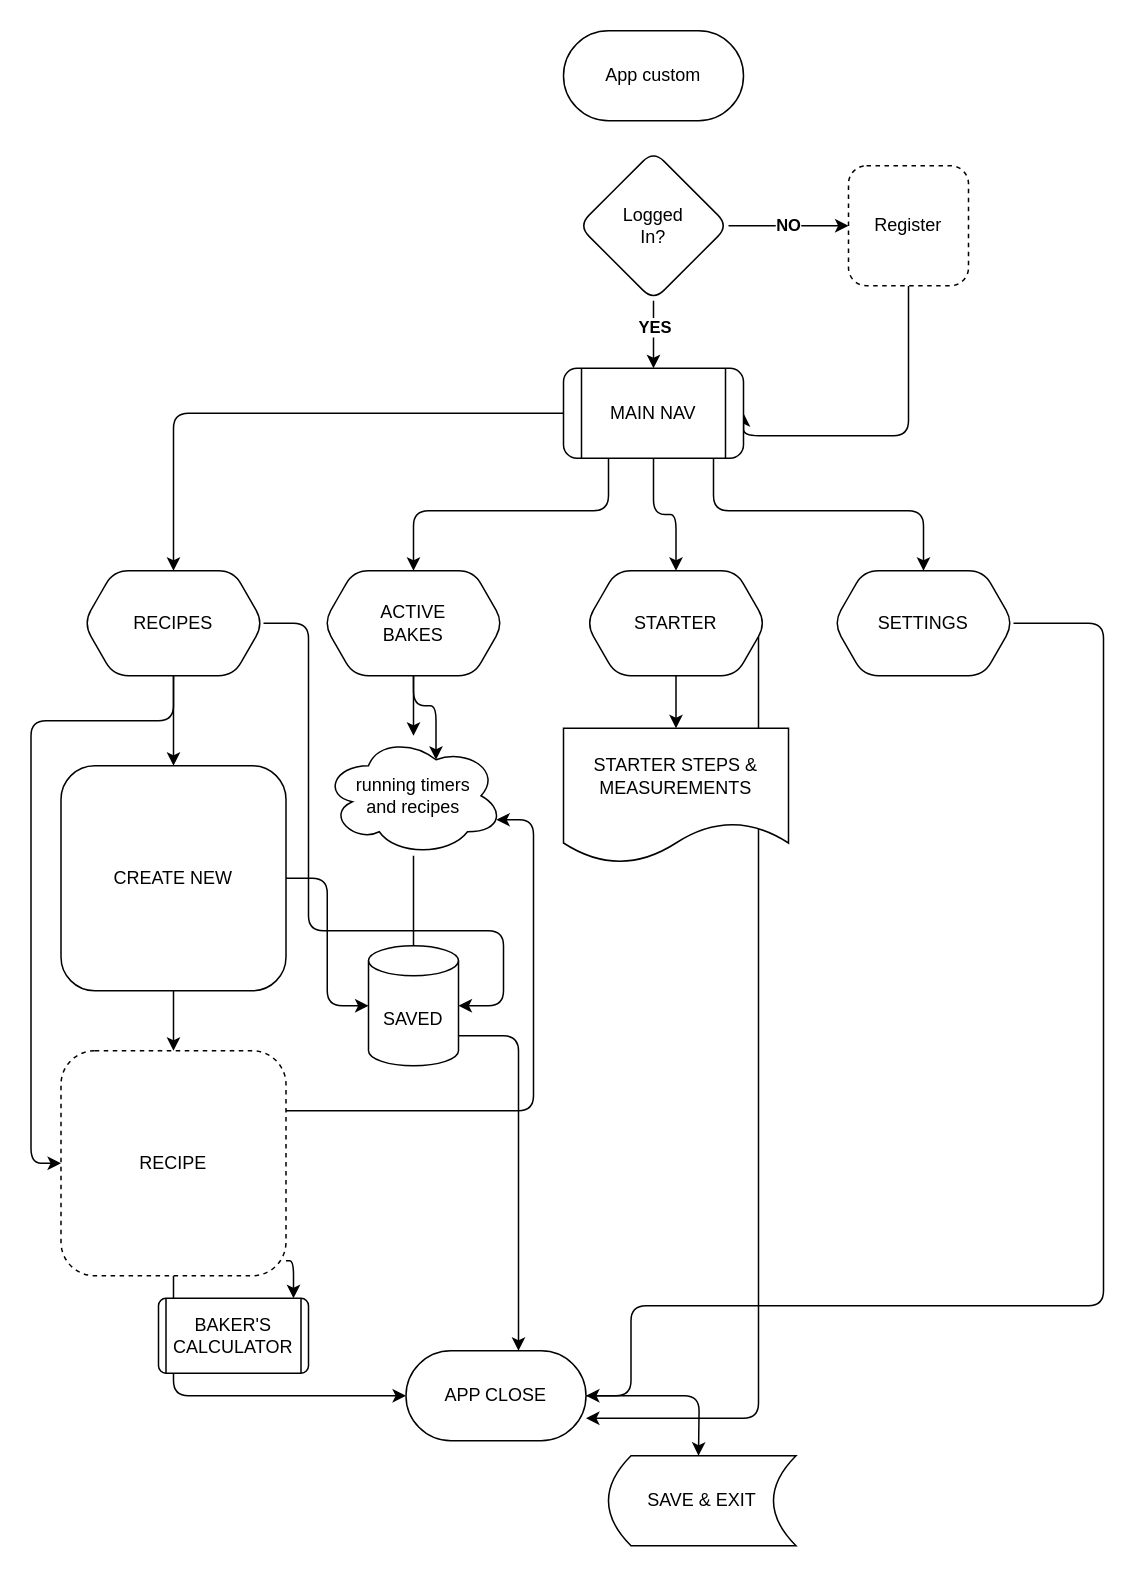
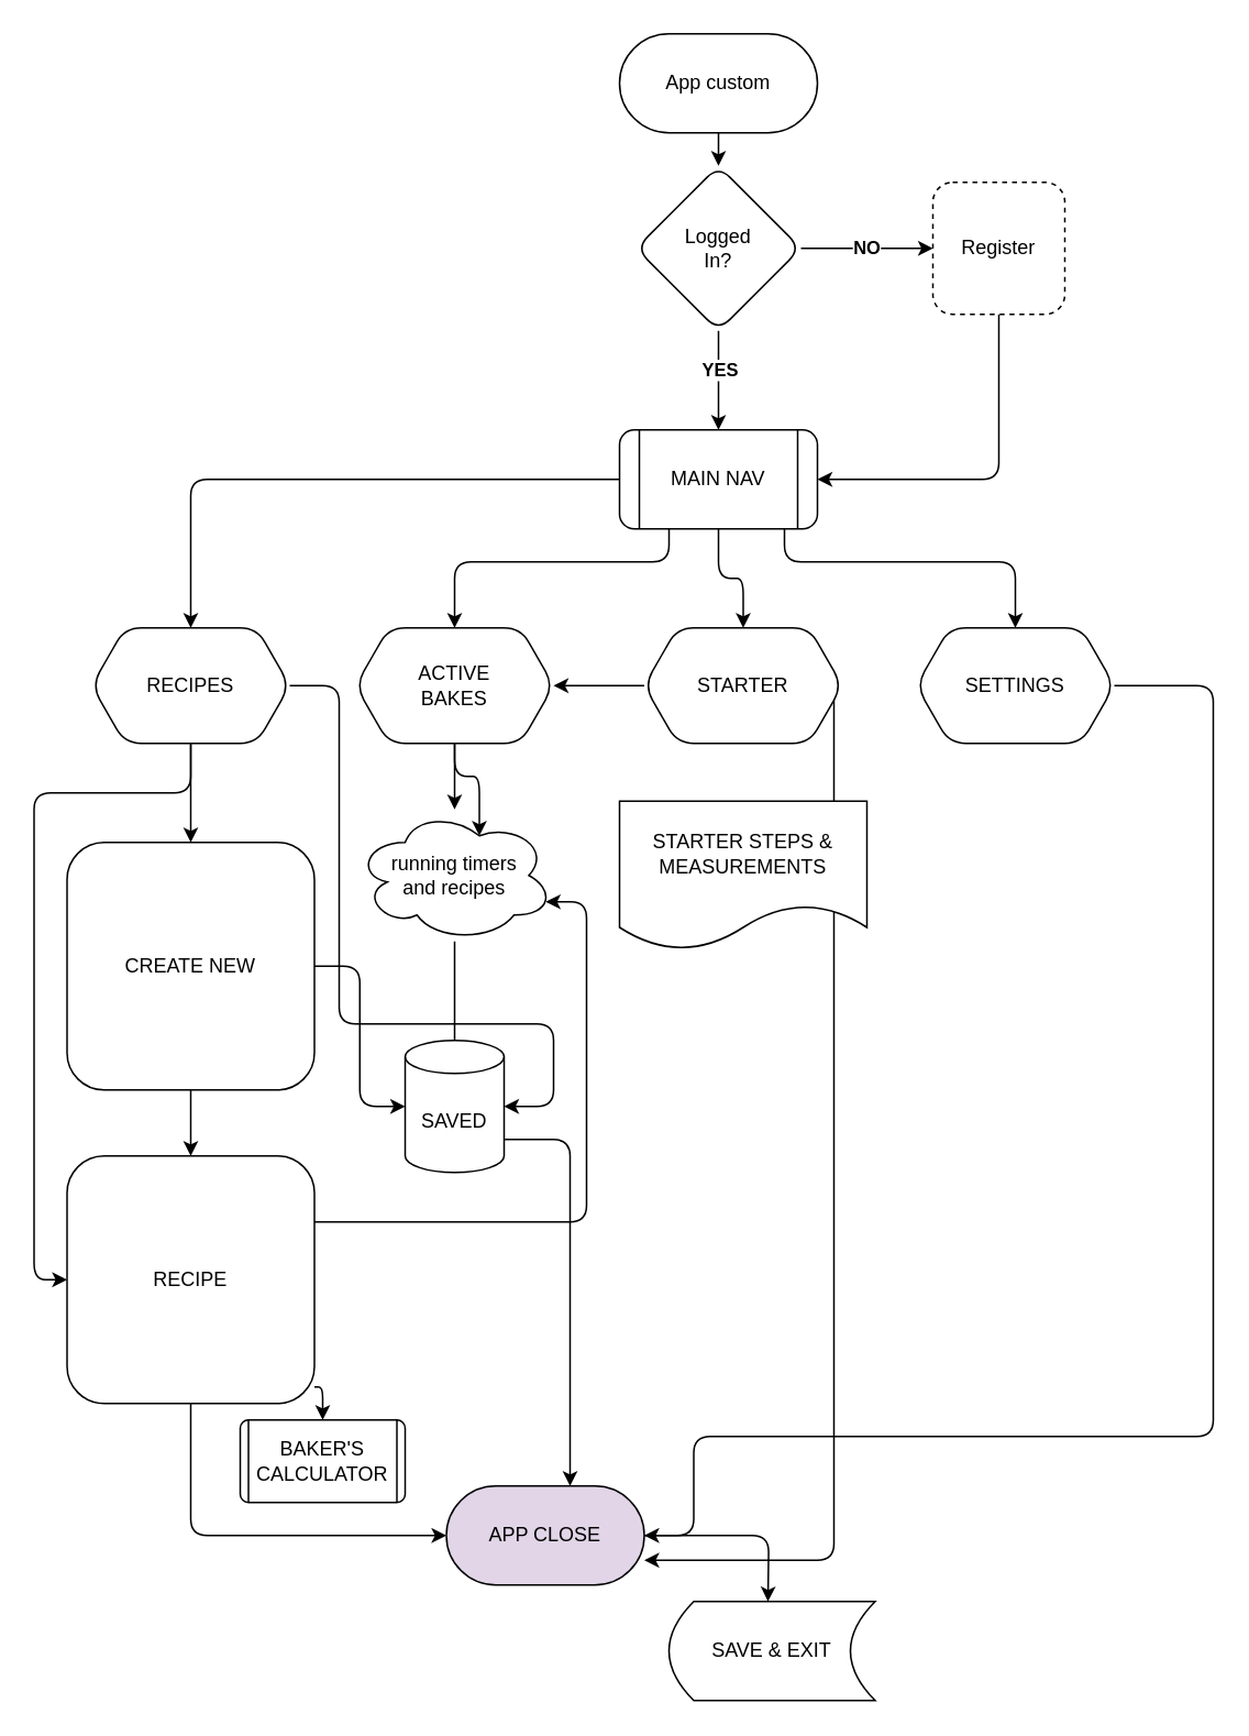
+ <mxCell id="2" style="edgeStyle=orthogonalEdgeStyle;rounded=1;orthogonalLoop=1;jettySize=auto;html=1;exitX=0.5;exitY=1;exitDx=0;exitDy=0;" parent="1" source="3" target="7" edge="1"><mxGeometry relative="1" as="geometry" /></mxCell>
- <mxCell id="18" value="MAIN NAV" style="shape=process;whiteSpace=wrap;html=1;backgroundOutline=1;rounded=1;" parent="1" vertex="1"><mxGeometry x="375" y="245" width="120" height="60" as="geometry" /></mxCell>
+ <mxCell id="18" value="MAIN NAV" style="shape=process;whiteSpace=wrap;html=1;backgroundOutline=1;rounded=1;" parent="1" vertex="1"><mxGeometry x="375" y="260" width="120" height="60" as="geometry" /></mxCell>
- <mxCell id="22" style="edgeStyle=orthogonalEdgeStyle;rounded=1;orthogonalLoop=1;jettySize=auto;html=1;entryX=0.5;entryY=0;entryDx=0;entryDy=0;" parent="1" source="24" target="26" edge="1"><mxGeometry relative="1" as="geometry" /></mxCell>
+ <mxCell id="22" style="edgeStyle=orthogonalEdgeStyle;rounded=1;orthogonalLoop=1;jettySize=auto;html=1;" parent="1" source="24" target="21" edge="1"><mxGeometry relative="1" as="geometry" /></mxCell>
- <mxCell id="38" value="RECIPE" style="whiteSpace=wrap;html=1;aspect=fixed;rounded=1;dashed=1;" parent="1" vertex="1"><mxGeometry x="40" y="700" width="150" height="150" as="geometry" /></mxCell>
+ <mxCell id="38" value="RECIPE" style="whiteSpace=wrap;html=1;aspect=fixed;rounded=1;" parent="1" vertex="1"><mxGeometry x="40" y="700" width="150" height="150" as="geometry" /></mxCell>
- <mxCell id="36" value="BAKER'S CALCULATOR" style="shape=process;whiteSpace=wrap;html=1;backgroundOutline=1;rounded=1;arcSize=10;size=0;" parent="1" vertex="1"><mxGeometry x="105" y="865" width="100" height="50" as="geometry" /></mxCell>
+ <mxCell id="36" value="BAKER'S CALCULATOR" style="shape=process;whiteSpace=wrap;html=1;backgroundOutline=1;rounded=1;arcSize=10;size=0;" parent="1" vertex="1"><mxGeometry x="145" y="860" width="100" height="50" as="geometry" /></mxCell>
- <mxCell id="33" value="APP CLOSE" style="rounded=1;whiteSpace=wrap;html=1;arcSize=50;" parent="1" vertex="1"><mxGeometry x="270" y="900" width="120" height="60" as="geometry" /></mxCell>
+ <mxCell id="33" value="APP CLOSE" style="rounded=1;whiteSpace=wrap;html=1;arcSize=50;fillColor=#e1d5e7;" parent="1" vertex="1"><mxGeometry x="270" y="900" width="120" height="60" as="geometry" /></mxCell>
